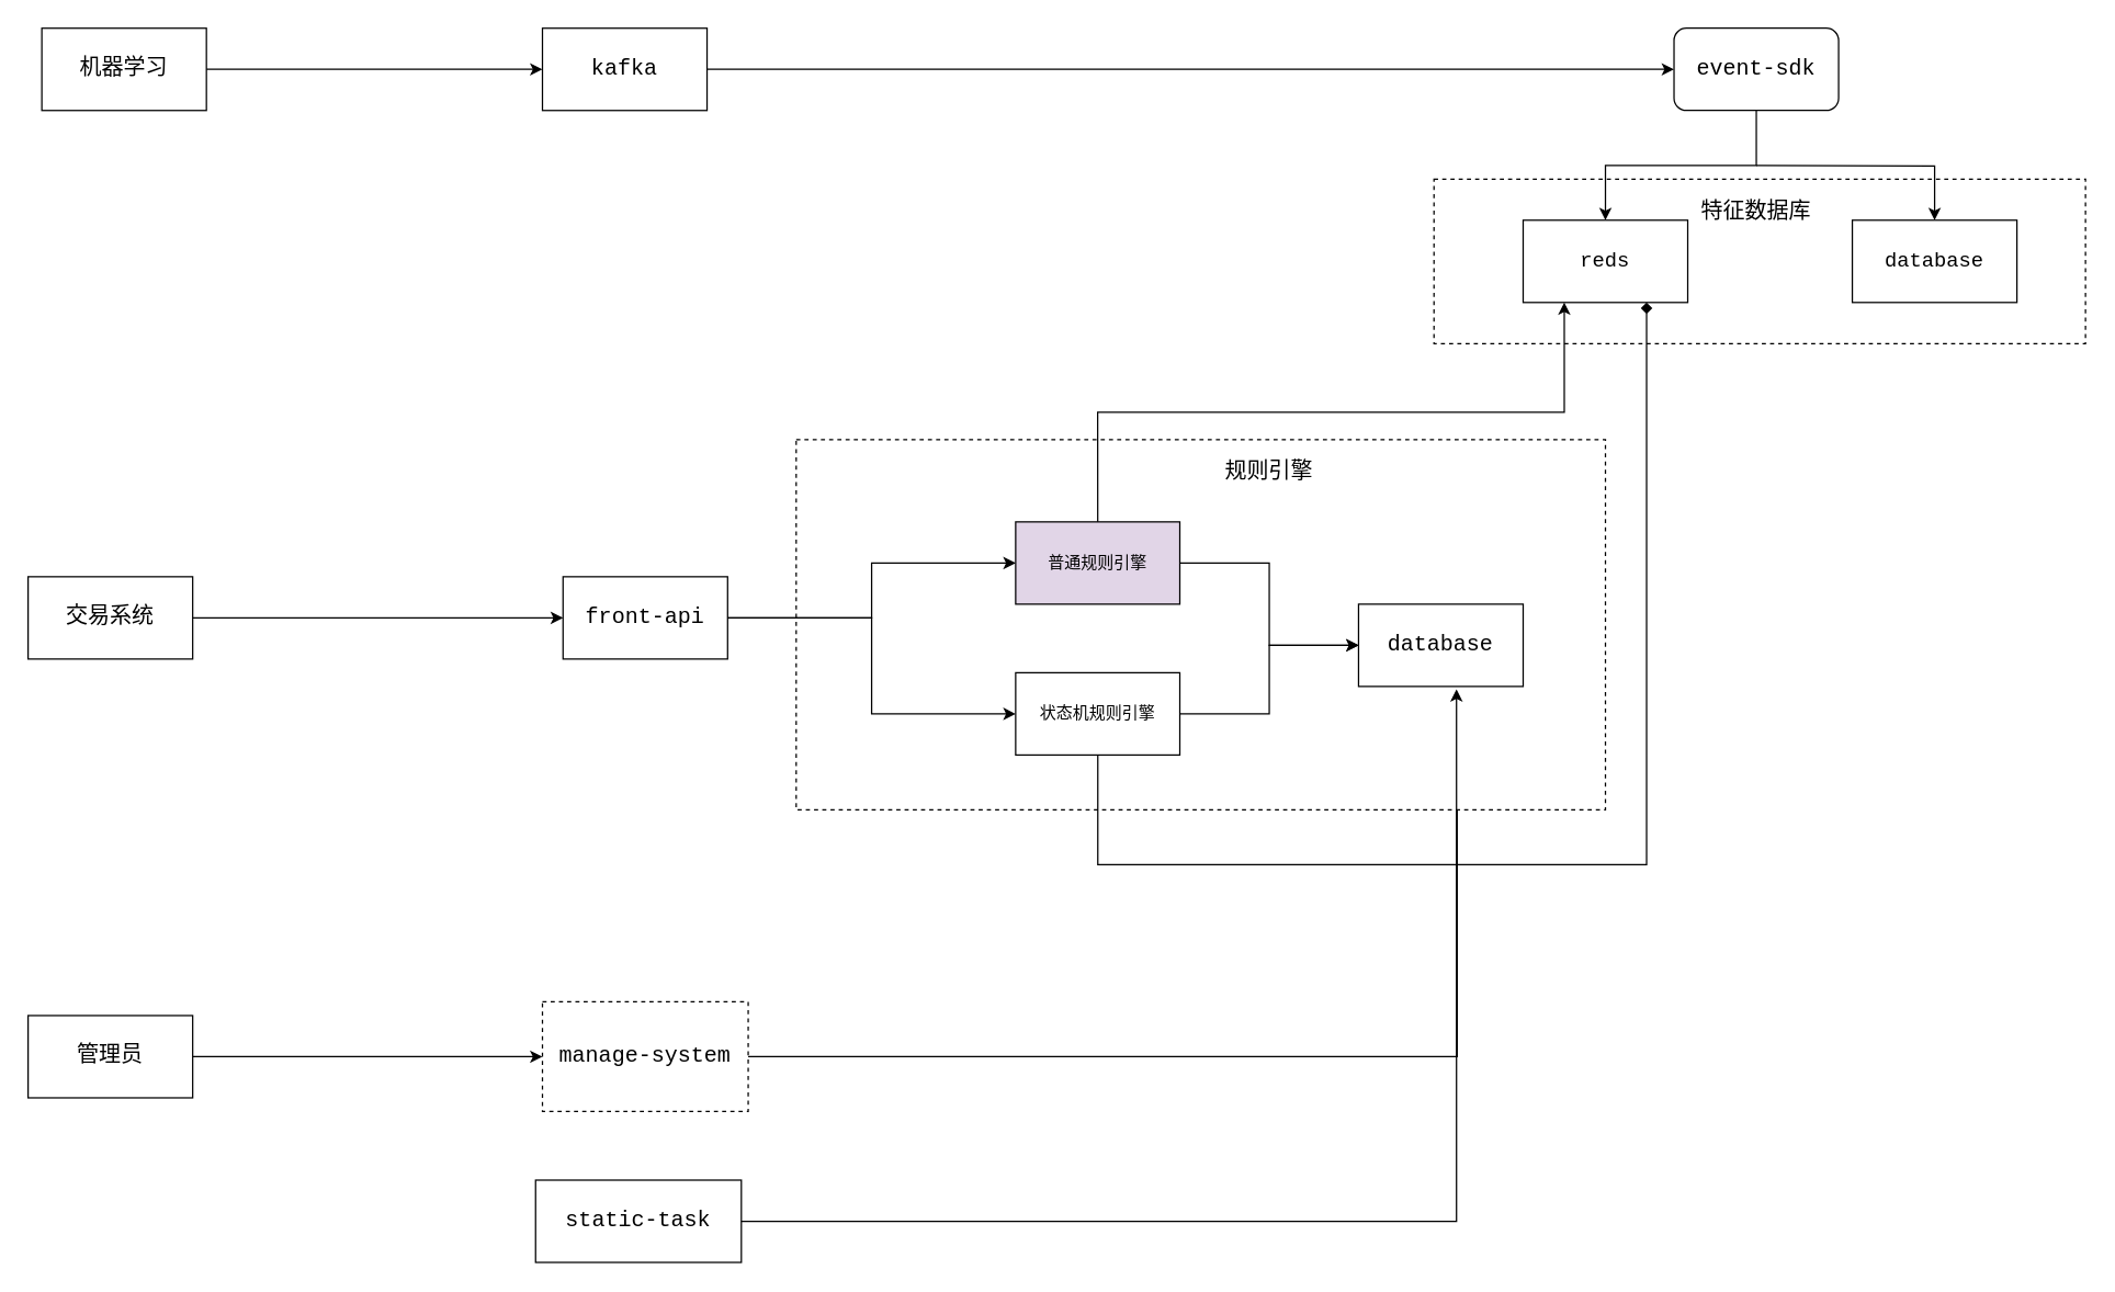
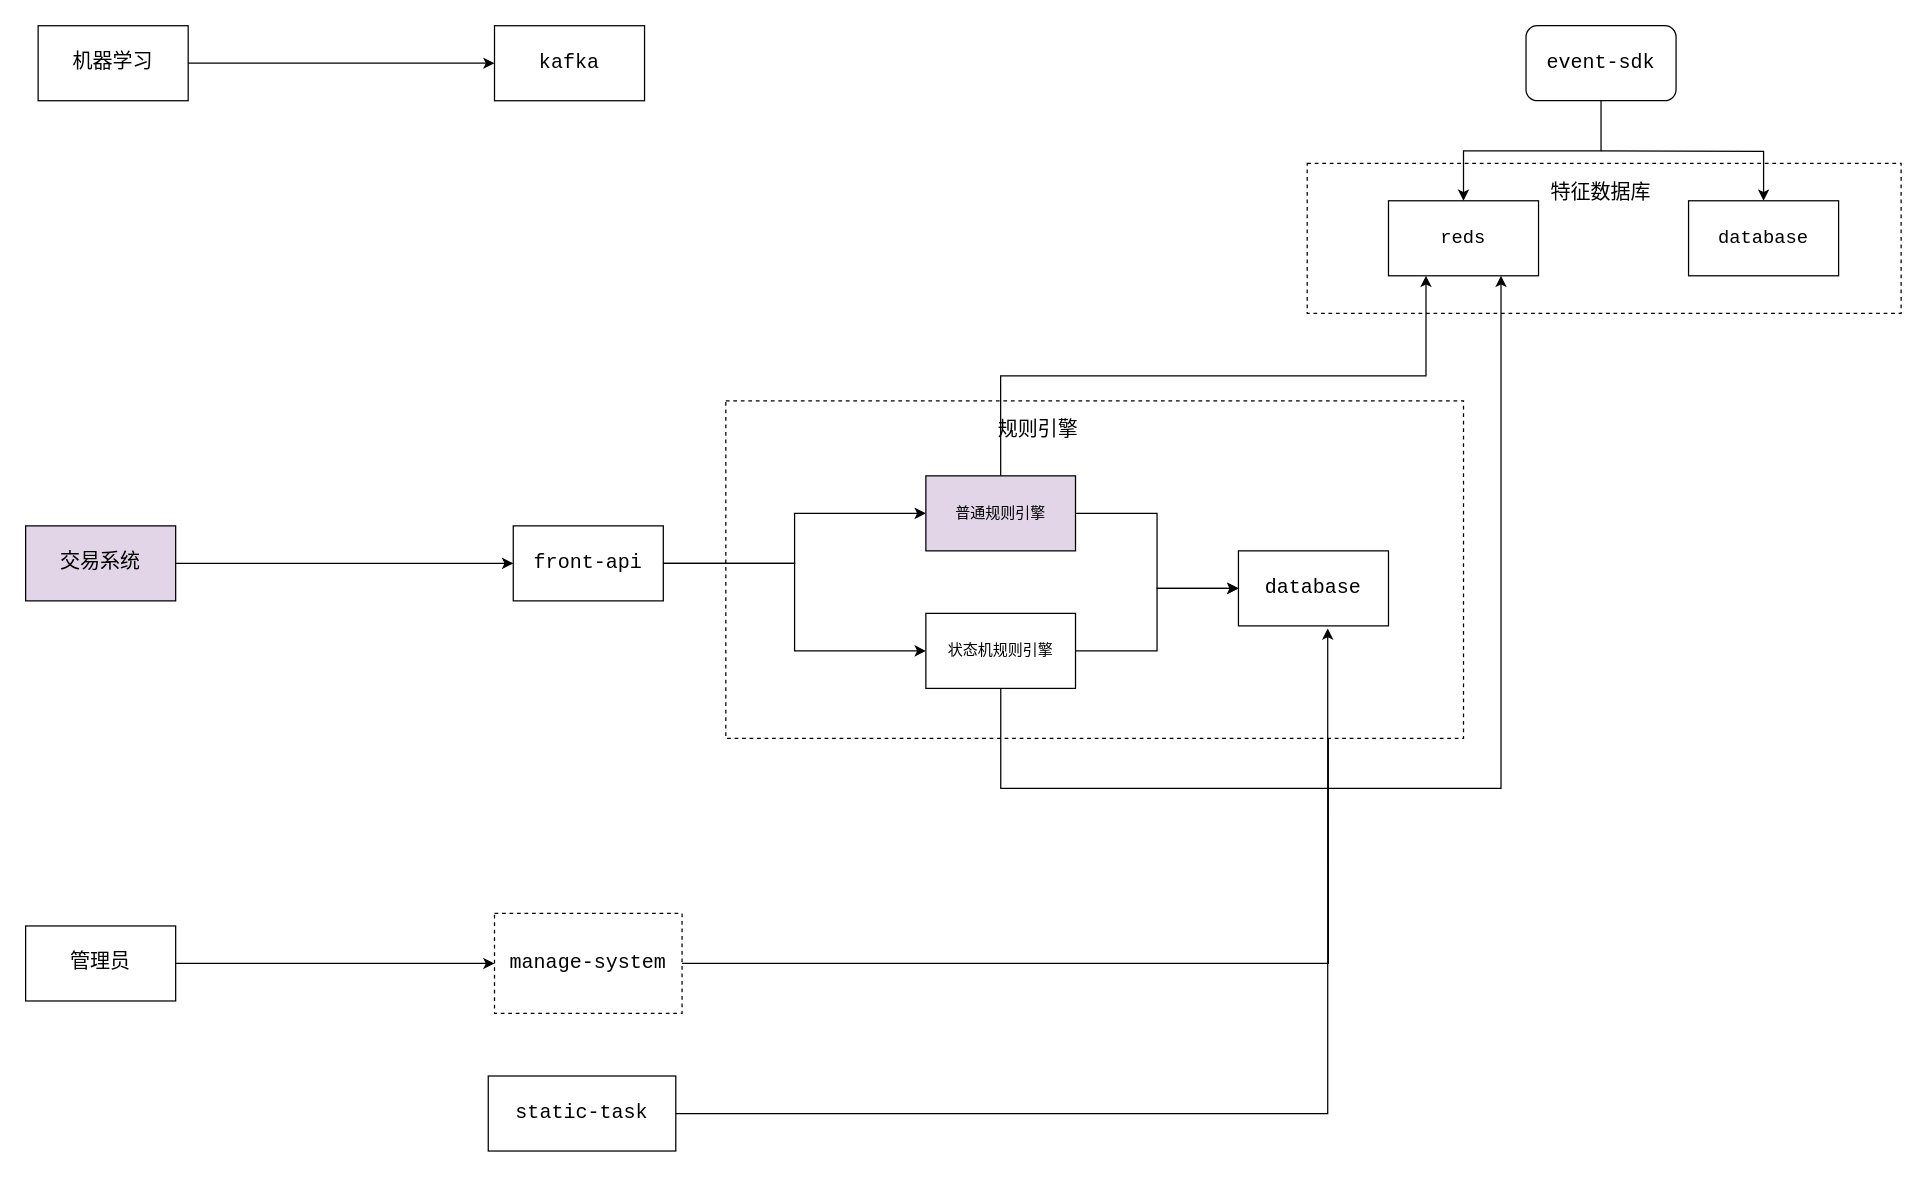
- <mxCell id="8" value="" style="edgeStyle=orthogonalEdgeStyle;rounded=0;orthogonalLoop=1;jettySize=auto;html=1;" parent="2" source="9" target="10" edge="1"><mxGeometry relative="1" as="geometry" /></mxCell>
- <mxCell id="33" style="edgeStyle=orthogonalEdgeStyle;rounded=0;orthogonalLoop=1;jettySize=auto;html=1;entryX=0.75;entryY=1;entryDx=0;entryDy=0;endArrow=diamond;" parent="2" source="29" target="22" edge="1"><mxGeometry relative="1" as="geometry"><Array as="points"><mxPoint x="780" y="610" /><mxPoint x="1180" y="610" /></Array></mxGeometry></mxCell>
+ <mxCell id="33" style="edgeStyle=orthogonalEdgeStyle;rounded=0;orthogonalLoop=1;jettySize=auto;html=1;entryX=0.75;entryY=1;entryDx=0;entryDy=0;" parent="2" source="29" target="22" edge="1"><mxGeometry relative="1" as="geometry"><Array as="points"><mxPoint x="780" y="610" /><mxPoint x="1180" y="610" /></Array></mxGeometry></mxCell>
- <mxCell id="31" value="&lt;font face=&quot;Courier New&quot; style=&quot;font-size: 16px;&quot;&gt;规则引擎&lt;/font&gt;" style="text;html=1;align=center;verticalAlign=middle;whiteSpace=wrap;rounded=0;" parent="24" vertex="1"><mxGeometry x="300" y="10" width="90" height="30" as="geometry" /></mxCell>
+ <mxCell id="31" value="&lt;font face=&quot;Courier New&quot; style=&quot;font-size: 16px;&quot;&gt;规则引擎&lt;/font&gt;" style="text;html=1;align=center;verticalAlign=middle;whiteSpace=wrap;rounded=0;" parent="24" vertex="1"><mxGeometry x="205" y="10" width="90" height="30" as="geometry" /></mxCell>
- <mxCell id="4" value="&lt;font face=&quot;Courier New&quot; style=&quot;font-size: 16px;&quot;&gt;交易系统&lt;/font&gt;" style="rounded=0;whiteSpace=wrap;html=1;" parent="2" vertex="1"><mxGeometry y="400" width="120" height="60" as="geometry" /></mxCell>
+ <mxCell id="4" value="&lt;font face=&quot;Courier New&quot; style=&quot;font-size: 16px;&quot;&gt;交易系统&lt;/font&gt;" style="rounded=0;whiteSpace=wrap;html=1;fillColor=#e1d5e7;" parent="2" vertex="1"><mxGeometry y="400" width="120" height="60" as="geometry" /></mxCell>
